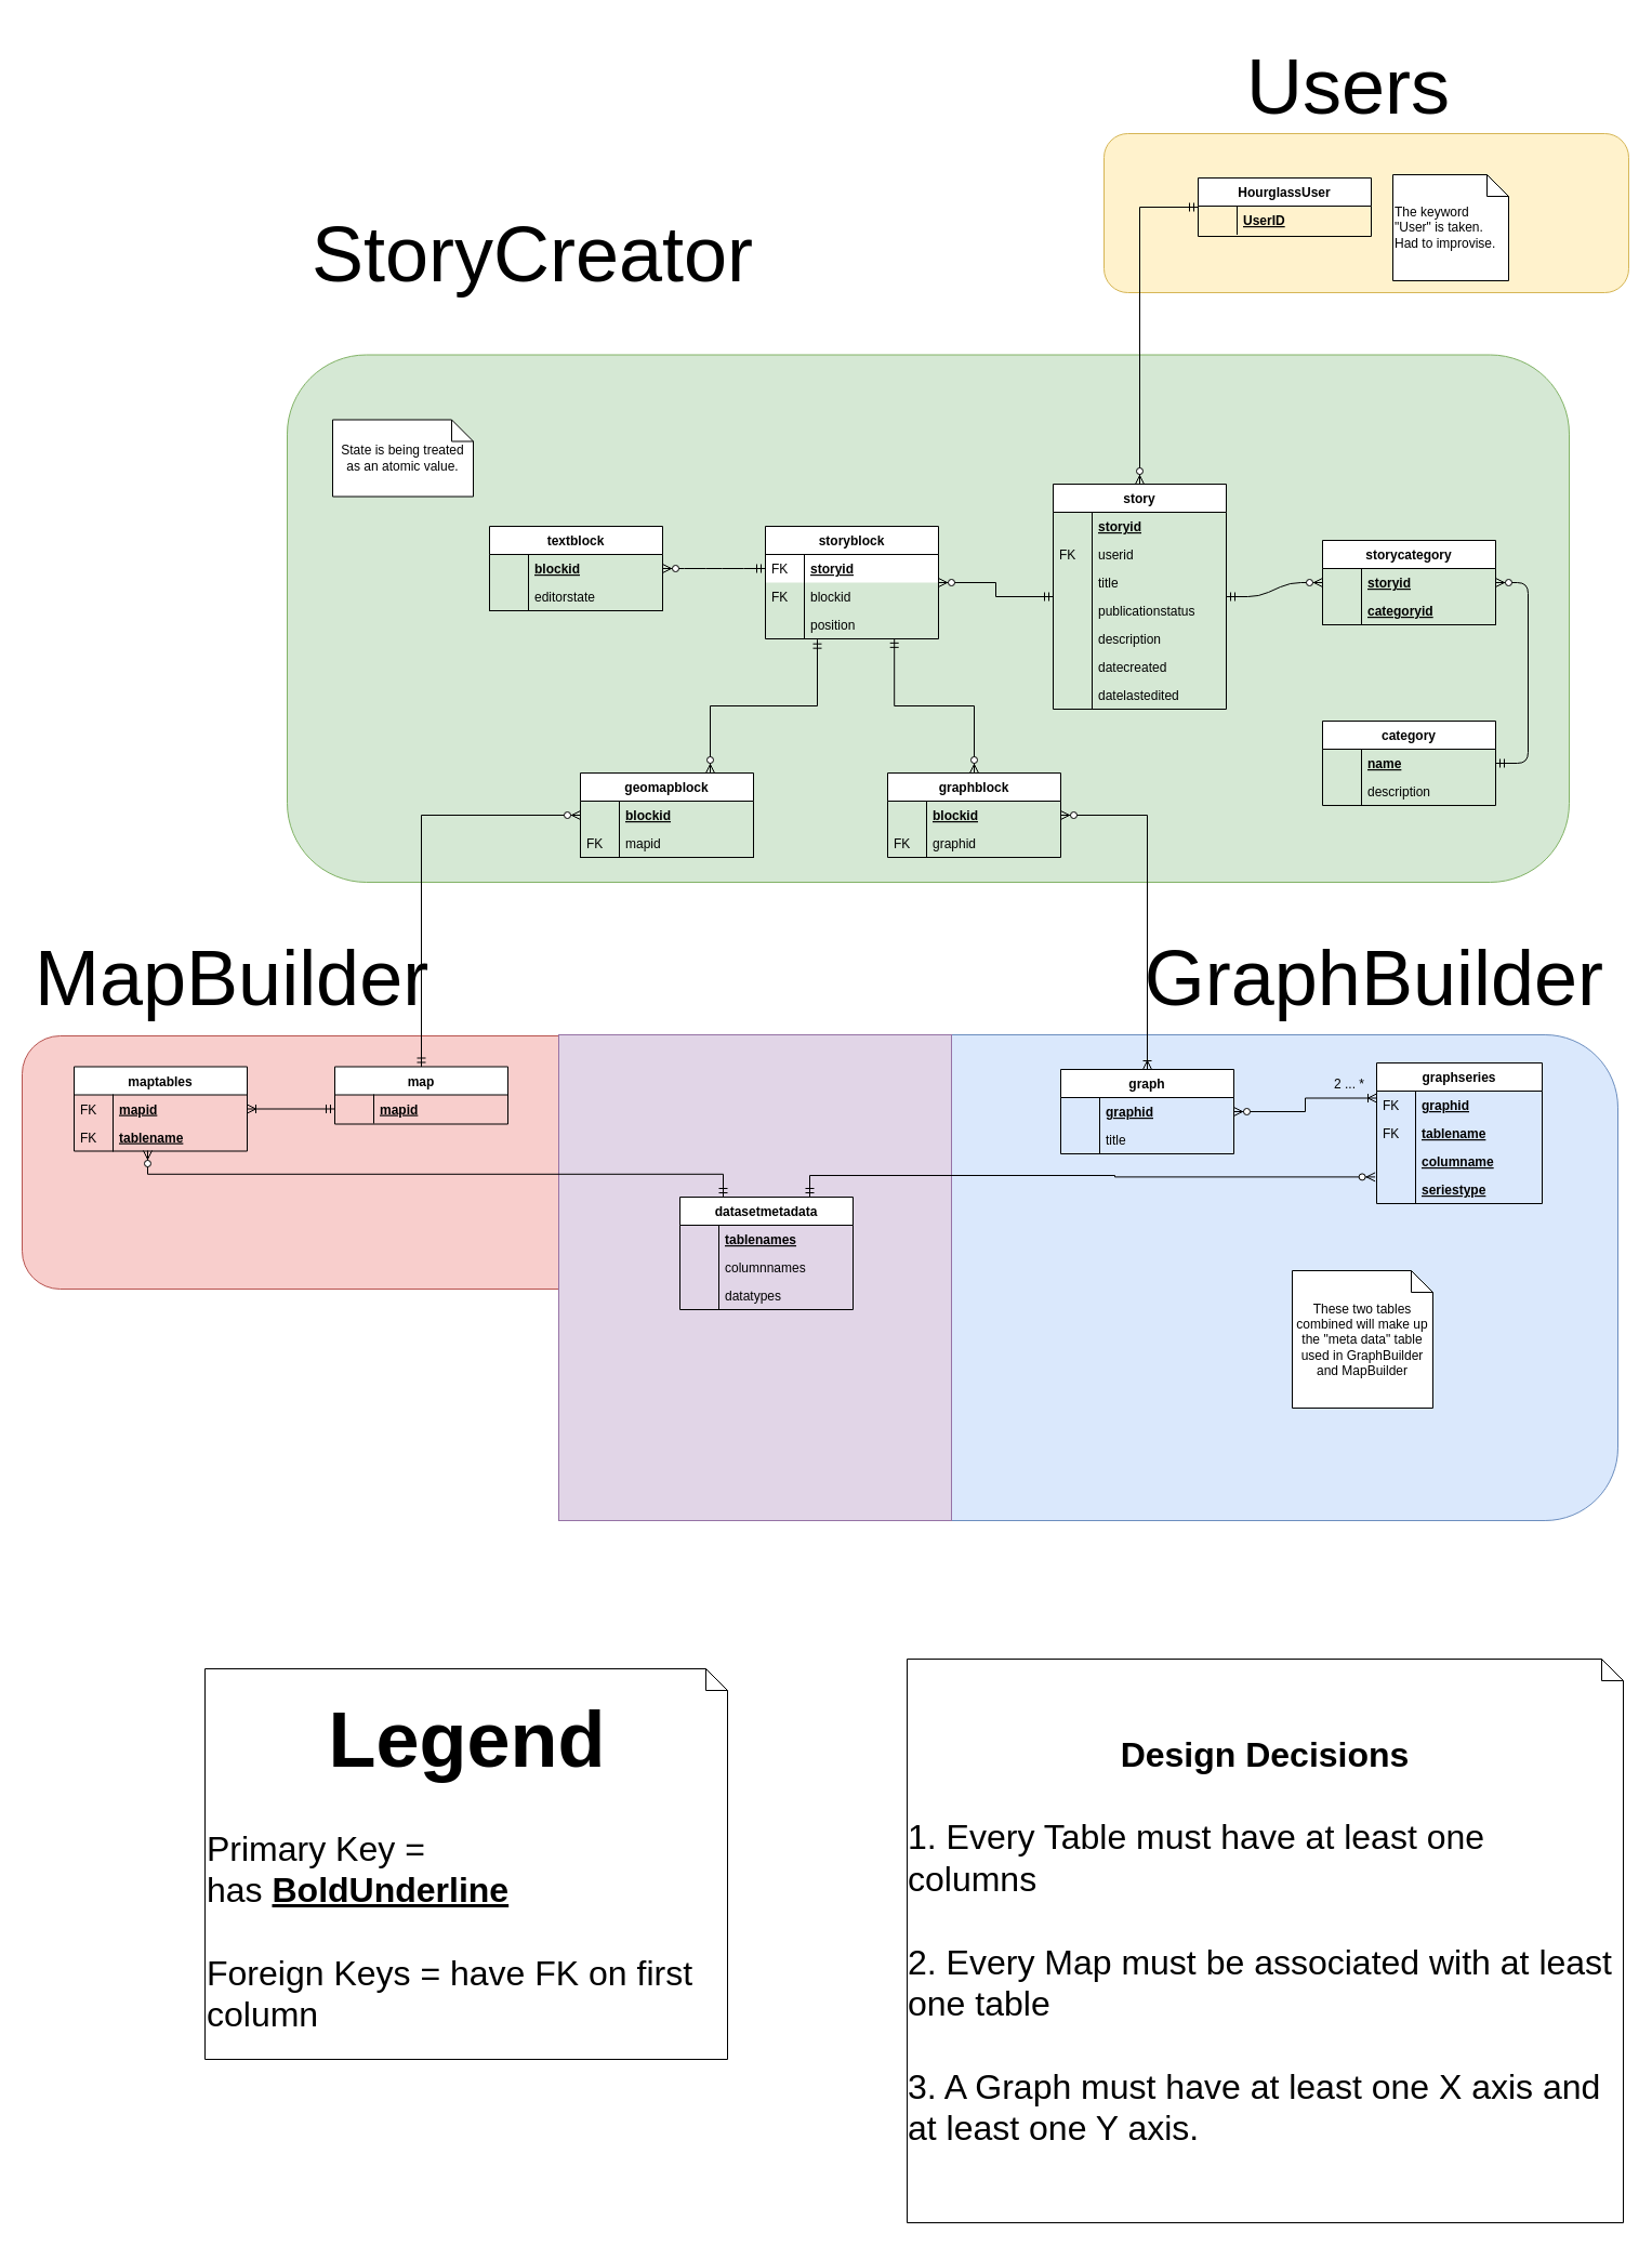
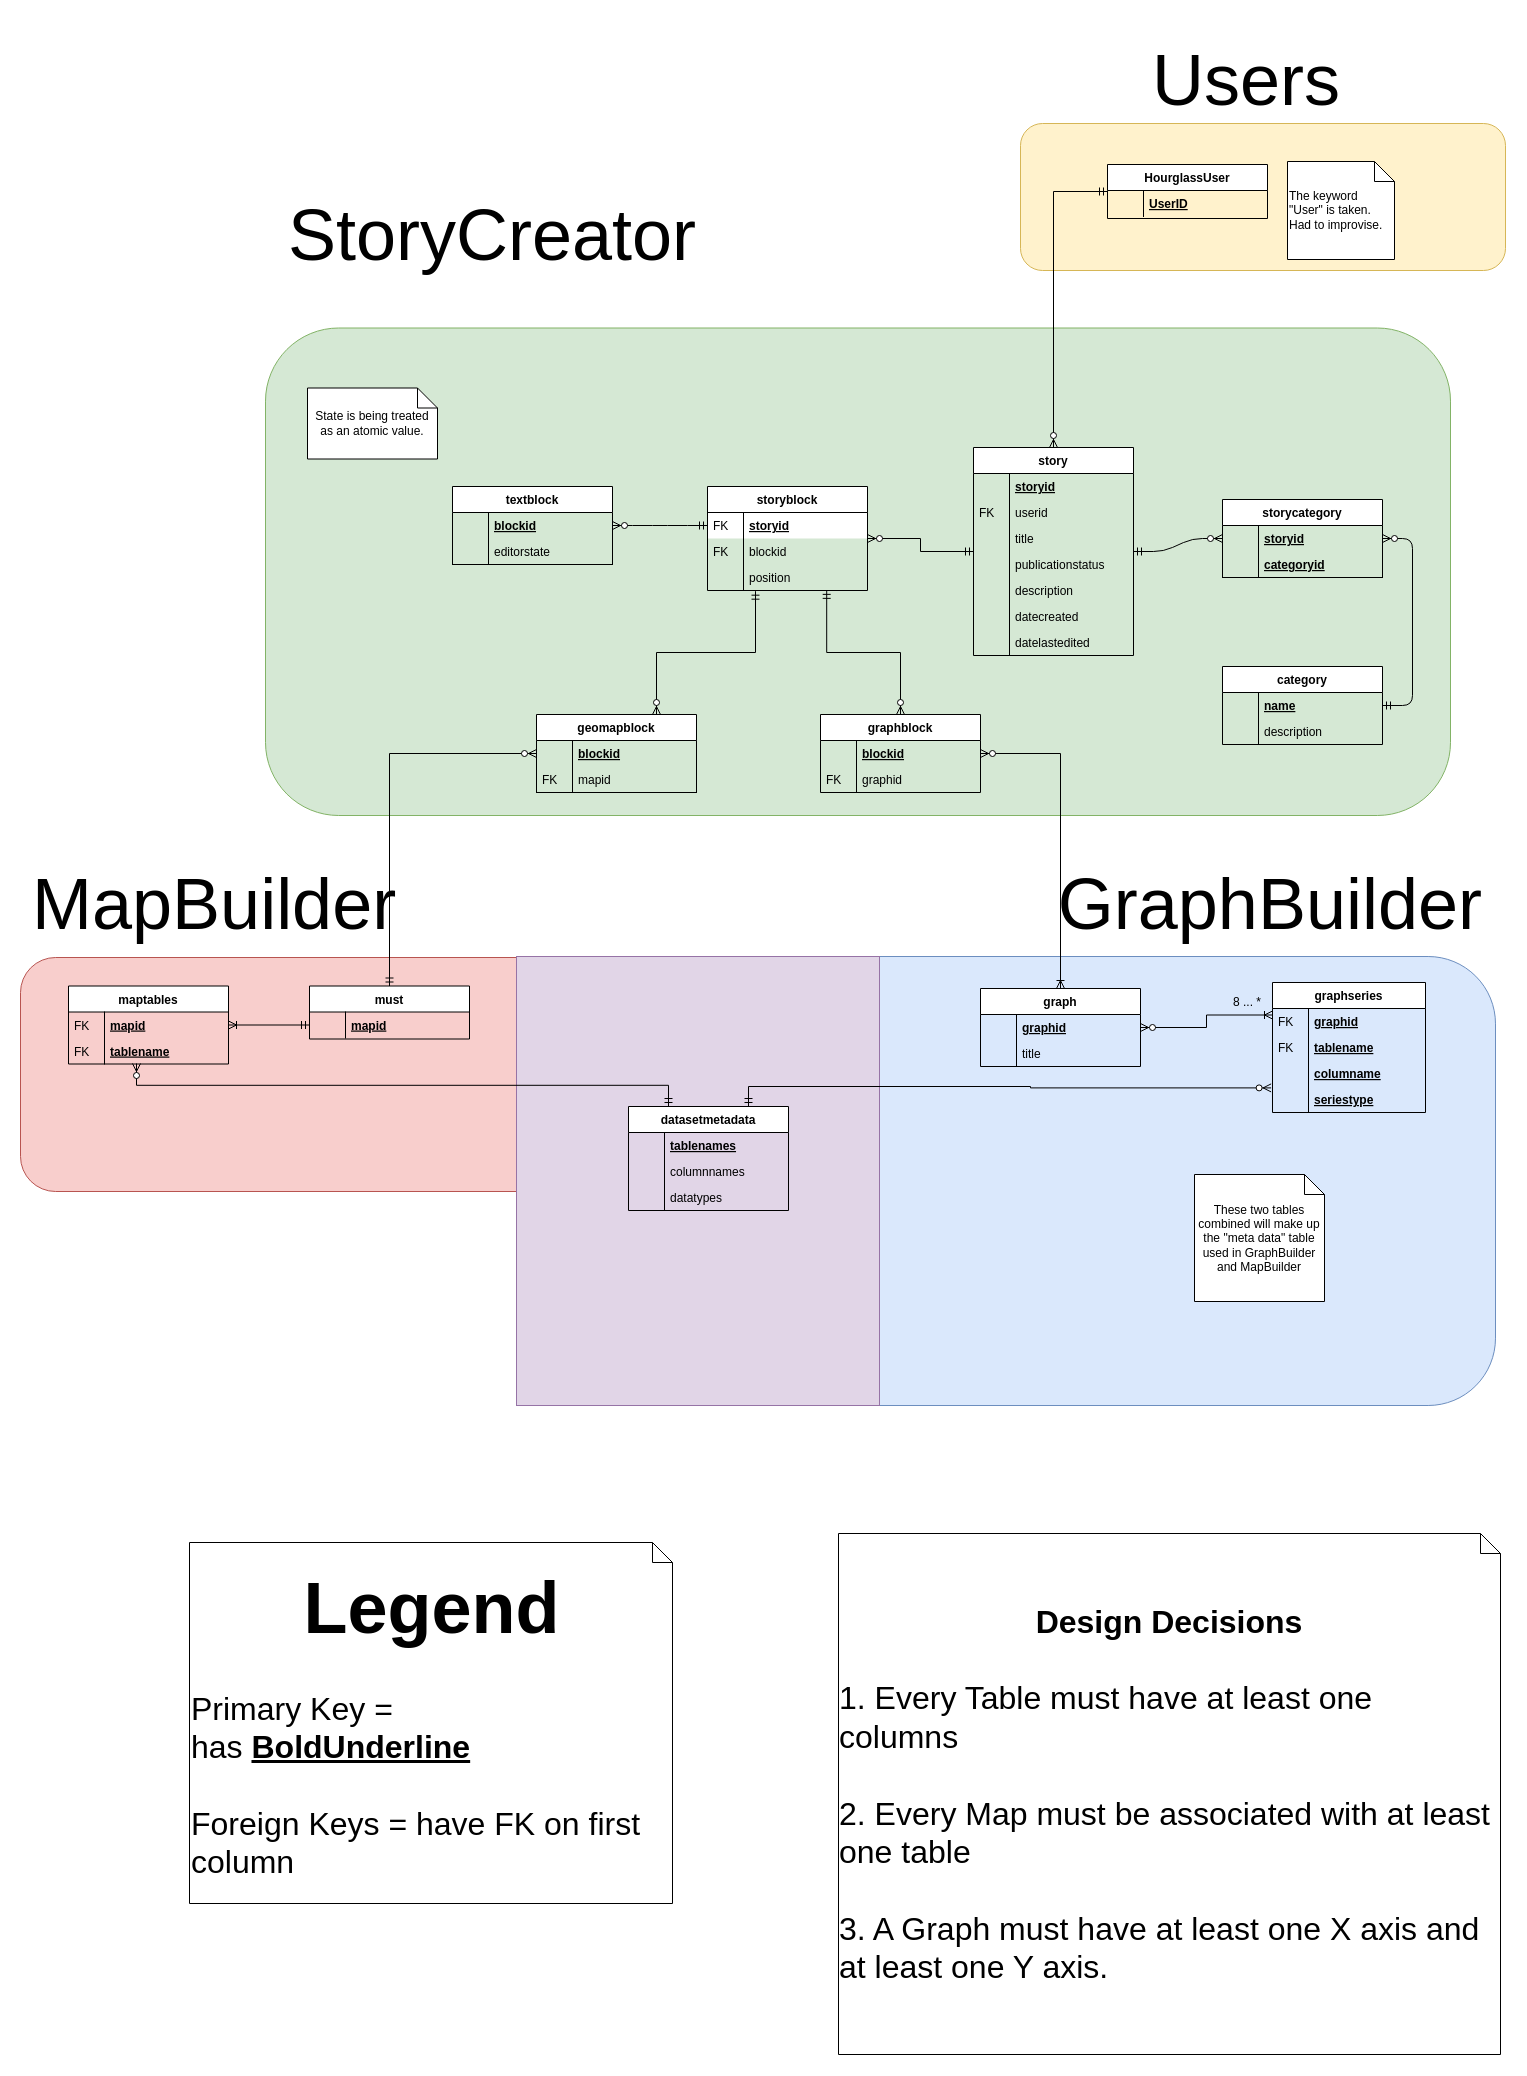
- <mxCell id="95" value="map" style="swimlane;fontStyle=1;childLayout=stackLayout;horizontal=1;startSize=26;horizontalStack=0;resizeParent=1;resizeLast=0;collapsible=1;marginBottom=0;rounded=0;shadow=0;strokeWidth=1;" parent="1" vertex="1"><mxGeometry x="309" y="985.5" width="160" height="53" as="geometry"><mxRectangle x="109" y="99" width="160" height="26" as="alternateBounds" /></mxGeometry></mxCell>
+ <mxCell id="95" value="must" style="swimlane;fontStyle=1;childLayout=stackLayout;horizontal=1;startSize=26;horizontalStack=0;resizeParent=1;resizeLast=0;collapsible=1;marginBottom=0;rounded=0;shadow=0;strokeWidth=1;" parent="1" vertex="1"><mxGeometry x="309" y="985.5" width="160" height="53" as="geometry"><mxRectangle x="109" y="99" width="160" height="26" as="alternateBounds" /></mxGeometry></mxCell>
- <mxCell id="107" value="2 ... *" style="text;html=1;strokeColor=none;fillColor=none;align=center;verticalAlign=middle;whiteSpace=wrap;rounded=0;" parent="1" vertex="1"><mxGeometry x="1227" y="992" width="40" height="20" as="geometry" /></mxCell>
+ <mxCell id="107" value="8 ... *" style="text;html=1;strokeColor=none;fillColor=none;align=center;verticalAlign=middle;whiteSpace=wrap;rounded=0;" parent="1" vertex="1"><mxGeometry x="1227" y="992" width="40" height="20" as="geometry" /></mxCell>
